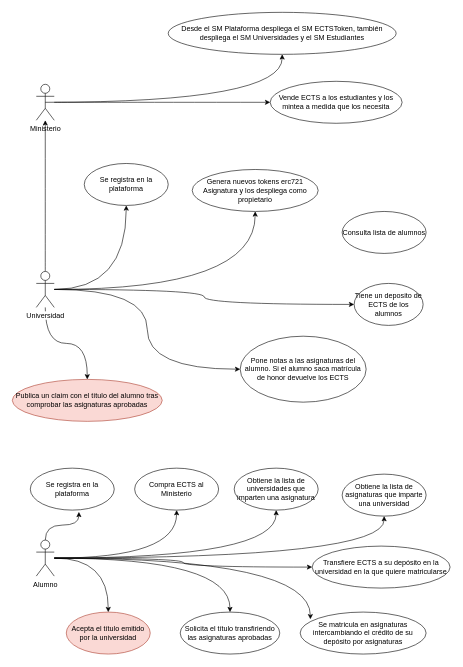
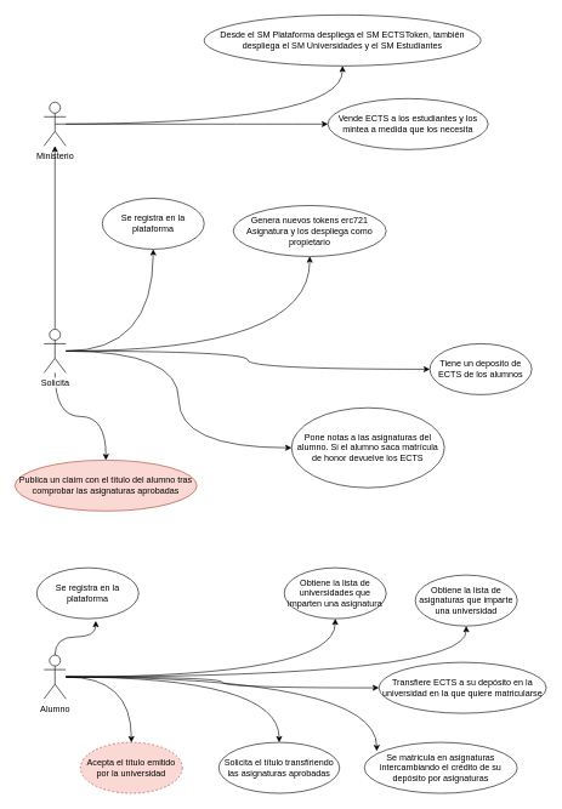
- <mxCell id="19" value="Consulta lista de alumnos" style="ellipse;whiteSpace=wrap;html=1;" parent="1" vertex="1"><mxGeometry x="570" y="352" width="140" height="70" as="geometry" /></mxCell>
- <mxCell id="17" value="Tiene un deposito de ECTS de los alumnos" style="ellipse;whiteSpace=wrap;html=1;" parent="1" vertex="1"><mxGeometry x="590" y="472" width="115" height="70" as="geometry" /></mxCell>
+ <mxCell id="17" value="Tiene un deposito de ECTS de los alumnos" style="ellipse;whiteSpace=wrap;html=1;" parent="1" vertex="1"><mxGeometry x="590" y="472" width="140" height="70" as="geometry" /></mxCell>
- <mxCell id="14" value="Universidad" style="shape=umlActor;verticalLabelPosition=bottom;labelBackgroundColor=#ffffff;verticalAlign=top;html=1;" parent="1" vertex="1"><mxGeometry x="60" y="452" width="30" height="60" as="geometry" /></mxCell>
+ <mxCell id="14" value="Solicita" style="shape=umlActor;verticalLabelPosition=bottom;labelBackgroundColor=#ffffff;verticalAlign=top;html=1;" parent="1" vertex="1"><mxGeometry x="60" y="452" width="30" height="60" as="geometry" /></mxCell>
- <mxCell id="7" value="Compra ECTS al Ministerio" style="ellipse;whiteSpace=wrap;html=1;" parent="1" vertex="1"><mxGeometry x="224" y="780" width="140" height="70" as="geometry" /></mxCell>
- <mxCell id="30" style="edgeStyle=orthogonalEdgeStyle;curved=1;rounded=0;orthogonalLoop=1;jettySize=auto;html=1;" parent="1" source="32" target="7" edge="1"><mxGeometry relative="1" as="geometry" /></mxCell>
- <mxCell id="23" value="Acepta el título emitido por la universidad" style="ellipse;whiteSpace=wrap;html=1;fillColor=#fad9d5;strokeColor=#ae4132;" parent="1" vertex="1"><mxGeometry x="110" y="1020" width="140" height="70" as="geometry" /></mxCell>
+ <mxCell id="23" value="Acepta el título emitido por la universidad" style="ellipse;whiteSpace=wrap;html=1;fillColor=#fad9d5;strokeColor=#ae4132;dashed=1;" parent="1" vertex="1"><mxGeometry x="110" y="1020" width="140" height="70" as="geometry" /></mxCell>
